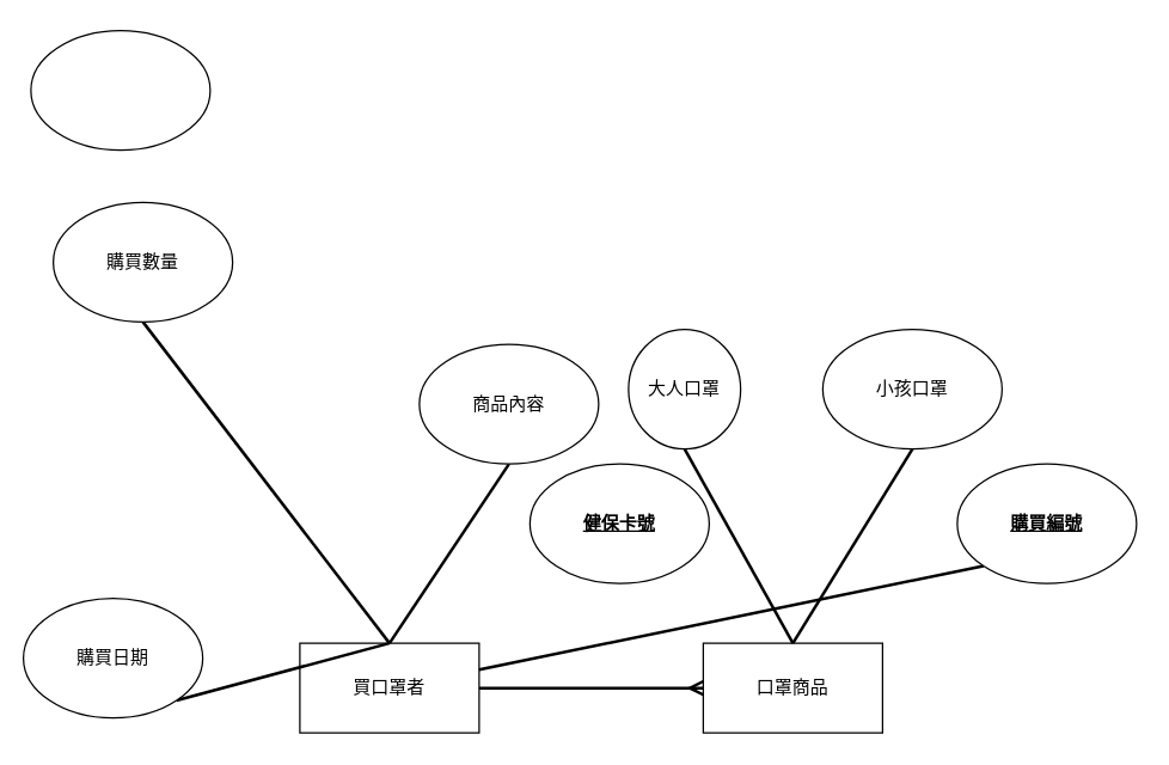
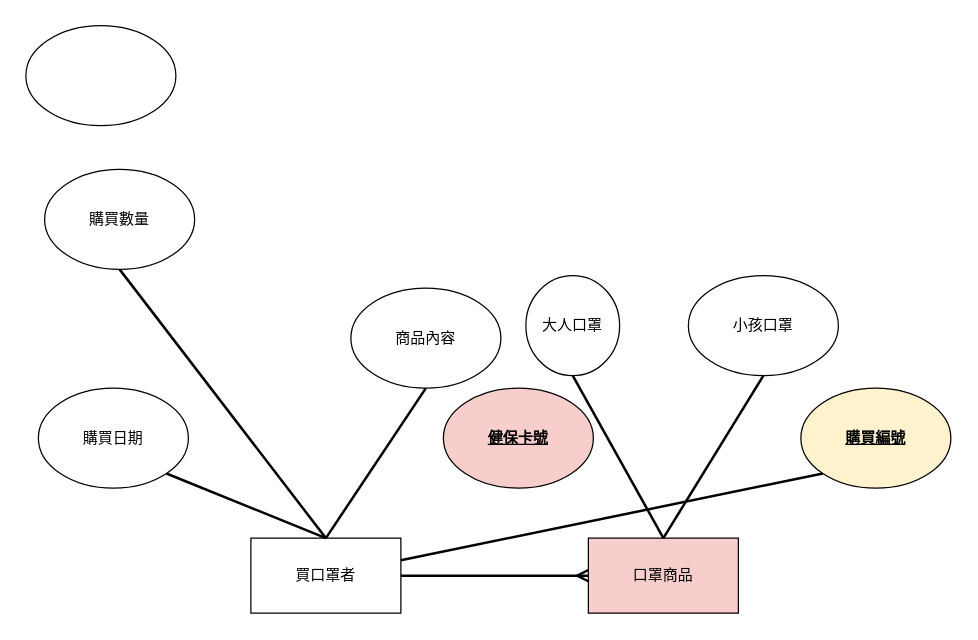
- <mxCell id="16" value="健保卡號" style="ellipse;whiteSpace=wrap;html=1;shadow=0;fontStyle=5" vertex="1" parent="1"><mxGeometry x="354" y="310" width="120" height="80" as="geometry" /></mxCell>
+ <mxCell id="16" value="健保卡號" style="ellipse;whiteSpace=wrap;html=1;shadow=0;fontStyle=5;fillColor=#f8cecc;" vertex="1" parent="1"><mxGeometry x="354" y="310" width="120" height="80" as="geometry" /></mxCell>
- <mxCell id="18" value="&lt;u&gt;購買編號&lt;/u&gt;" style="ellipse;whiteSpace=wrap;html=1;fontStyle=1" vertex="1" parent="1"><mxGeometry x="640" y="310" width="120" height="80" as="geometry" /></mxCell>
+ <mxCell id="18" value="&lt;u&gt;購買編號&lt;/u&gt;" style="ellipse;whiteSpace=wrap;html=1;fontStyle=1;fillColor=#fff2cc;" vertex="1" parent="1"><mxGeometry x="640" y="310" width="120" height="80" as="geometry" /></mxCell>
- <mxCell id="11" value="購買日期" style="ellipse;whiteSpace=wrap;html=1;" vertex="1" parent="1"><mxGeometry x="15" y="400" width="120" height="80" as="geometry" /></mxCell>
+ <mxCell id="11" value="購買日期" style="ellipse;whiteSpace=wrap;html=1;" vertex="1" parent="1"><mxGeometry x="30" y="310" width="120" height="80" as="geometry" /></mxCell>
- <mxCell id="3" value="口罩商品" style="rounded=0;whiteSpace=wrap;html=1;" vertex="1" parent="1"><mxGeometry x="470" y="430" width="120" height="60" as="geometry" /></mxCell>
+ <mxCell id="3" value="口罩商品" style="rounded=0;whiteSpace=wrap;html=1;fillColor=#f8cecc;" vertex="1" parent="1"><mxGeometry x="470" y="430" width="120" height="60" as="geometry" /></mxCell>
